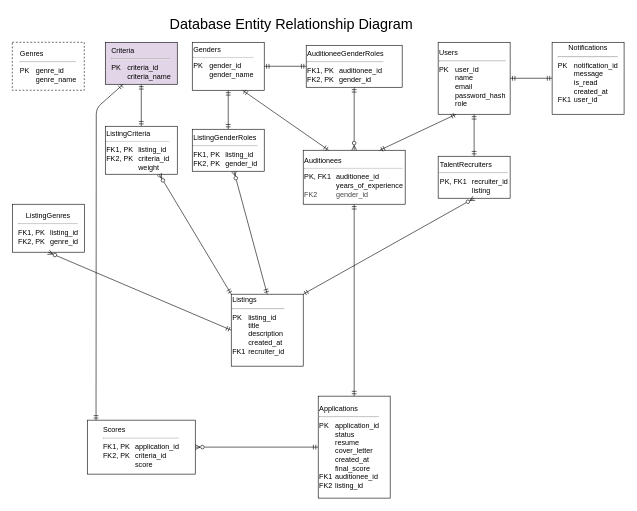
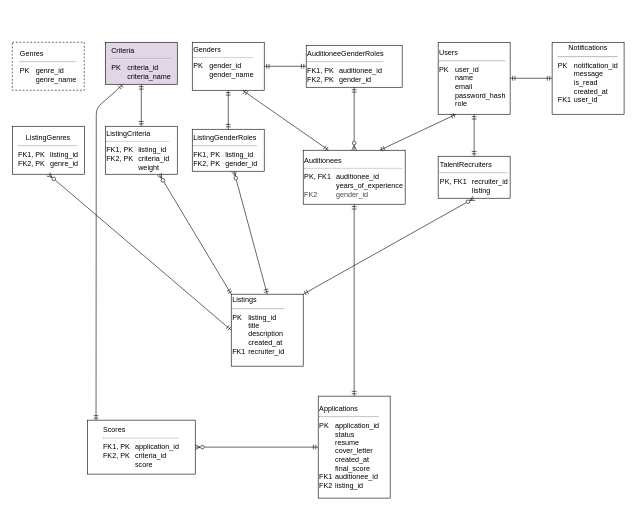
- <mxCell id="2" value="&lt;font style=&quot;font-size: 24px;&quot;&gt;Database Entity Relationship Diagram&lt;/font&gt;" style="text;html=1;align=center;verticalAlign=middle;resizable=0;points=[];autosize=1;strokeColor=none;fillColor=none;" vertex="1" parent="1"><mxGeometry x="270" y="20" width="430" height="40" as="geometry" /></mxCell>
- <mxCell id="12" value="ListingGenres&lt;div&gt;&lt;hr&gt;FK1, PK&lt;span style=&quot;white-space: pre;&quot;&gt;&#09;&lt;/span&gt;listing_id&lt;/div&gt;&lt;div&gt;FK2, PK&lt;span style=&quot;white-space: pre;&quot;&gt;&#09;&lt;/span&gt;genre_id&lt;/div&gt;" style="whiteSpace=wrap;html=1;" vertex="1" parent="1"><mxGeometry x="20" y="340" width="120" height="80" as="geometry" /></mxCell>
+ <mxCell id="12" value="ListingGenres&lt;div&gt;&lt;hr&gt;FK1, PK&lt;span style=&quot;white-space: pre;&quot;&gt;&#09;&lt;/span&gt;listing_id&lt;/div&gt;&lt;div&gt;FK2, PK&lt;span style=&quot;white-space: pre;&quot;&gt;&#09;&lt;/span&gt;genre_id&lt;/div&gt;" style="whiteSpace=wrap;html=1;" vertex="1" parent="1"><mxGeometry x="20" y="210" width="120" height="80" as="geometry" /></mxCell>
